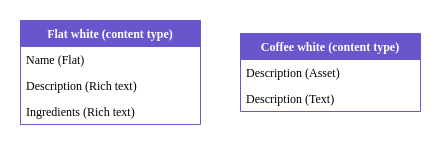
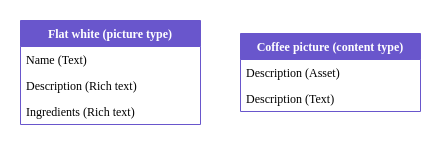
- <mxCell id="2" value="Flat white (content type)" style="swimlane;fontStyle=1;childLayout=stackLayout;horizontal=1;startSize=26;fillColor=#6956cc;horizontalStack=0;resizeParent=1;resizeParentMax=0;resizeLast=0;collapsible=1;marginBottom=0;strokeColor=#6956CC;fontFamily=Work Sans;fontSource=https%3A%2F%2Ffonts.googleapis.com%2Fcss%3Ffamily%3DWork%2BSans;fontColor=#FFFFFF;fontSize=12;" parent="1" vertex="1"><mxGeometry x="20" y="20" width="180" height="104" as="geometry" /></mxCell>
+ <mxCell id="2" value="Flat white (picture type)" style="swimlane;fontStyle=1;childLayout=stackLayout;horizontal=1;startSize=26;fillColor=#6956cc;horizontalStack=0;resizeParent=1;resizeParentMax=0;resizeLast=0;collapsible=1;marginBottom=0;strokeColor=#6956CC;fontFamily=Work Sans;fontSource=https%3A%2F%2Ffonts.googleapis.com%2Fcss%3Ffamily%3DWork%2BSans;fontColor=#FFFFFF;fontSize=12;" parent="1" vertex="1"><mxGeometry x="20" y="20" width="180" height="104" as="geometry" /></mxCell>
- <mxCell id="6" value="Coffee white (content type)" style="swimlane;fontStyle=1;childLayout=stackLayout;horizontal=1;startSize=26;fillColor=#6956cc;horizontalStack=0;resizeParent=1;resizeParentMax=0;resizeLast=0;collapsible=1;marginBottom=0;strokeColor=#6956CC;fontFamily=Work Sans;fontSource=https%3A%2F%2Ffonts.googleapis.com%2Fcss%3Ffamily%3DWork%2BSans;fontColor=#FFFFFF;fontSize=12;" parent="1" vertex="1"><mxGeometry x="240" y="33" width="180" height="78" as="geometry" /></mxCell>
+ <mxCell id="6" value="Coffee picture (content type)" style="swimlane;fontStyle=1;childLayout=stackLayout;horizontal=1;startSize=26;fillColor=#6956cc;horizontalStack=0;resizeParent=1;resizeParentMax=0;resizeLast=0;collapsible=1;marginBottom=0;strokeColor=#6956CC;fontFamily=Work Sans;fontSource=https%3A%2F%2Ffonts.googleapis.com%2Fcss%3Ffamily%3DWork%2BSans;fontColor=#FFFFFF;fontSize=12;" parent="1" vertex="1"><mxGeometry x="240" y="33" width="180" height="78" as="geometry" /></mxCell>
- <mxCell id="3" value="Name (Flat)" style="text;strokeColor=none;fillColor=none;align=left;verticalAlign=top;spacingLeft=4;spacingRight=4;overflow=hidden;rotatable=0;points=[[0,0.5],[1,0.5]];portConstraint=eastwest;fontFamily=Work Sans;fontSource=https%3A%2F%2Ffonts.googleapis.com%2Fcss%3Ffamily%3DWork%2BSans;" parent="2" vertex="1"><mxGeometry y="26" width="180" height="26" as="geometry" /></mxCell>
+ <mxCell id="3" value="Name (Text)" style="text;strokeColor=none;fillColor=none;align=left;verticalAlign=top;spacingLeft=4;spacingRight=4;overflow=hidden;rotatable=0;points=[[0,0.5],[1,0.5]];portConstraint=eastwest;fontFamily=Work Sans;fontSource=https%3A%2F%2Ffonts.googleapis.com%2Fcss%3Ffamily%3DWork%2BSans;" parent="2" vertex="1"><mxGeometry y="26" width="180" height="26" as="geometry" /></mxCell>
